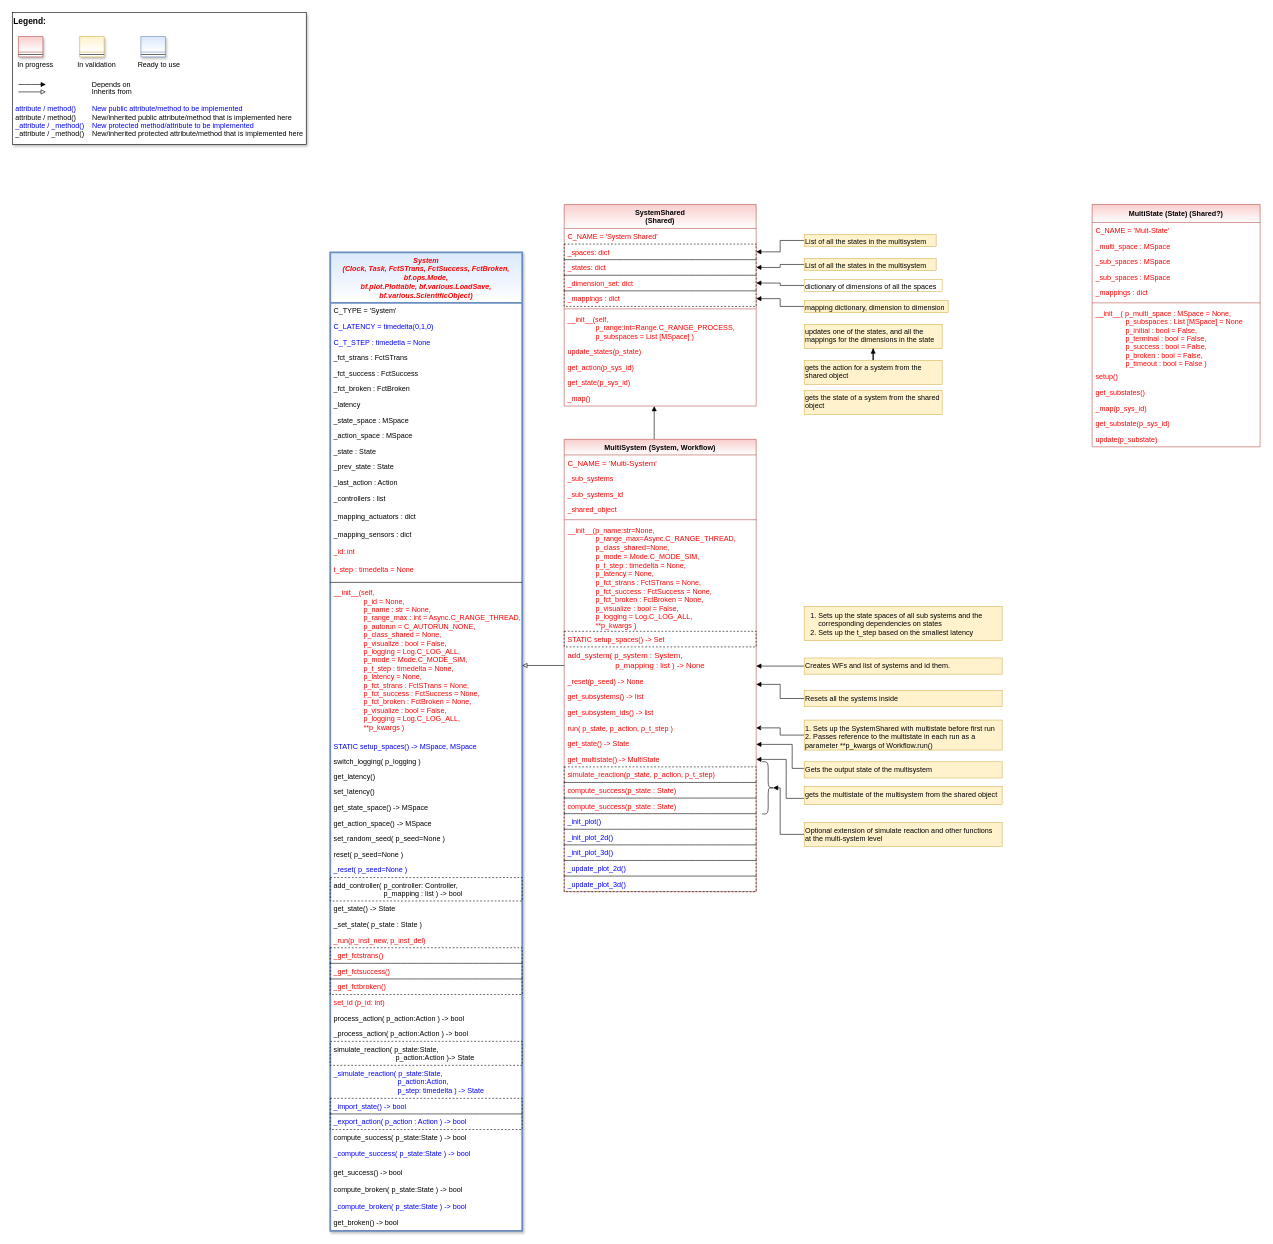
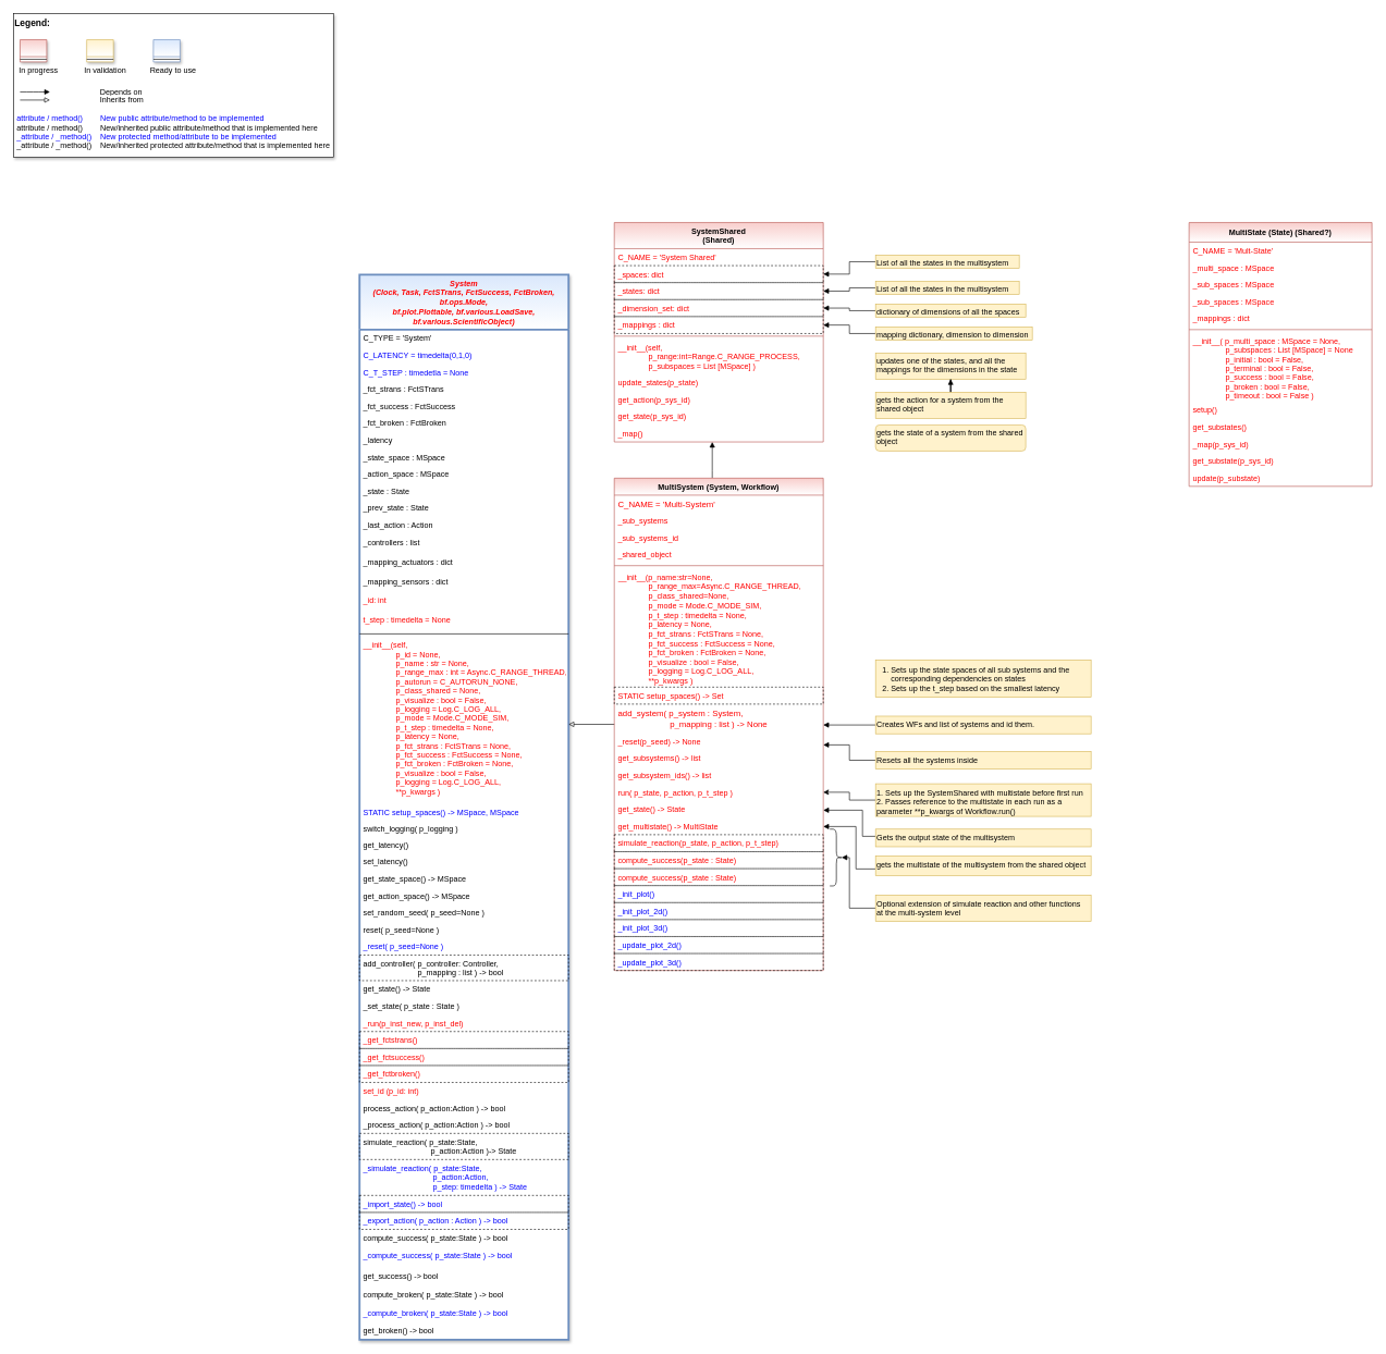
- <mxCell id="126" value="&lt;span style=&quot;background-color: initial;&quot;&gt;dictionary of dimensions of all the spaces&lt;/span&gt;" style="html=1;fontSize=12;strokeColor=#d6b656;fillColor=#ffffff;whiteSpace=wrap;align=left;verticalAlign=top;spacingBottom=0;spacingTop=0;spacingLeft=2;spacing=0;" vertex="1" parent="1"><mxGeometry x="1340" y="465" width="230" height="20" as="geometry" /></mxCell>
+ <mxCell id="126" value="&lt;span style=&quot;background-color: initial;&quot;&gt;dictionary of dimensions of all the spaces&lt;/span&gt;" style="html=1;fontSize=12;strokeColor=#d6b656;fillColor=#fff2cc;whiteSpace=wrap;align=left;verticalAlign=top;spacingBottom=0;spacingTop=0;spacingLeft=2;spacing=0;" vertex="1" parent="1"><mxGeometry x="1340" y="465" width="230" height="20" as="geometry" /></mxCell>
- <mxCell id="136" value="&lt;span style=&quot;background-color: initial;&quot;&gt;gets the state of a system from the shared object&lt;/span&gt;" style="html=1;fontSize=12;strokeColor=#d6b656;fillColor=#fff2cc;whiteSpace=wrap;align=left;verticalAlign=top;spacingBottom=0;spacingTop=0;spacingLeft=2;spacing=0;" vertex="1" parent="1"><mxGeometry x="1340" y="650" width="230" height="40" as="geometry" /></mxCell>
+ <mxCell id="136" value="&lt;span style=&quot;background-color: initial;&quot;&gt;gets the state of a system from the shared object&lt;/span&gt;" style="html=1;fontSize=12;strokeColor=#d6b656;fillColor=#fff2cc;whiteSpace=wrap;align=left;verticalAlign=top;spacingBottom=0;spacingTop=0;spacingLeft=2;spacing=0;rounded=1;" vertex="1" parent="1"><mxGeometry x="1340" y="650" width="230" height="40" as="geometry" /></mxCell>
